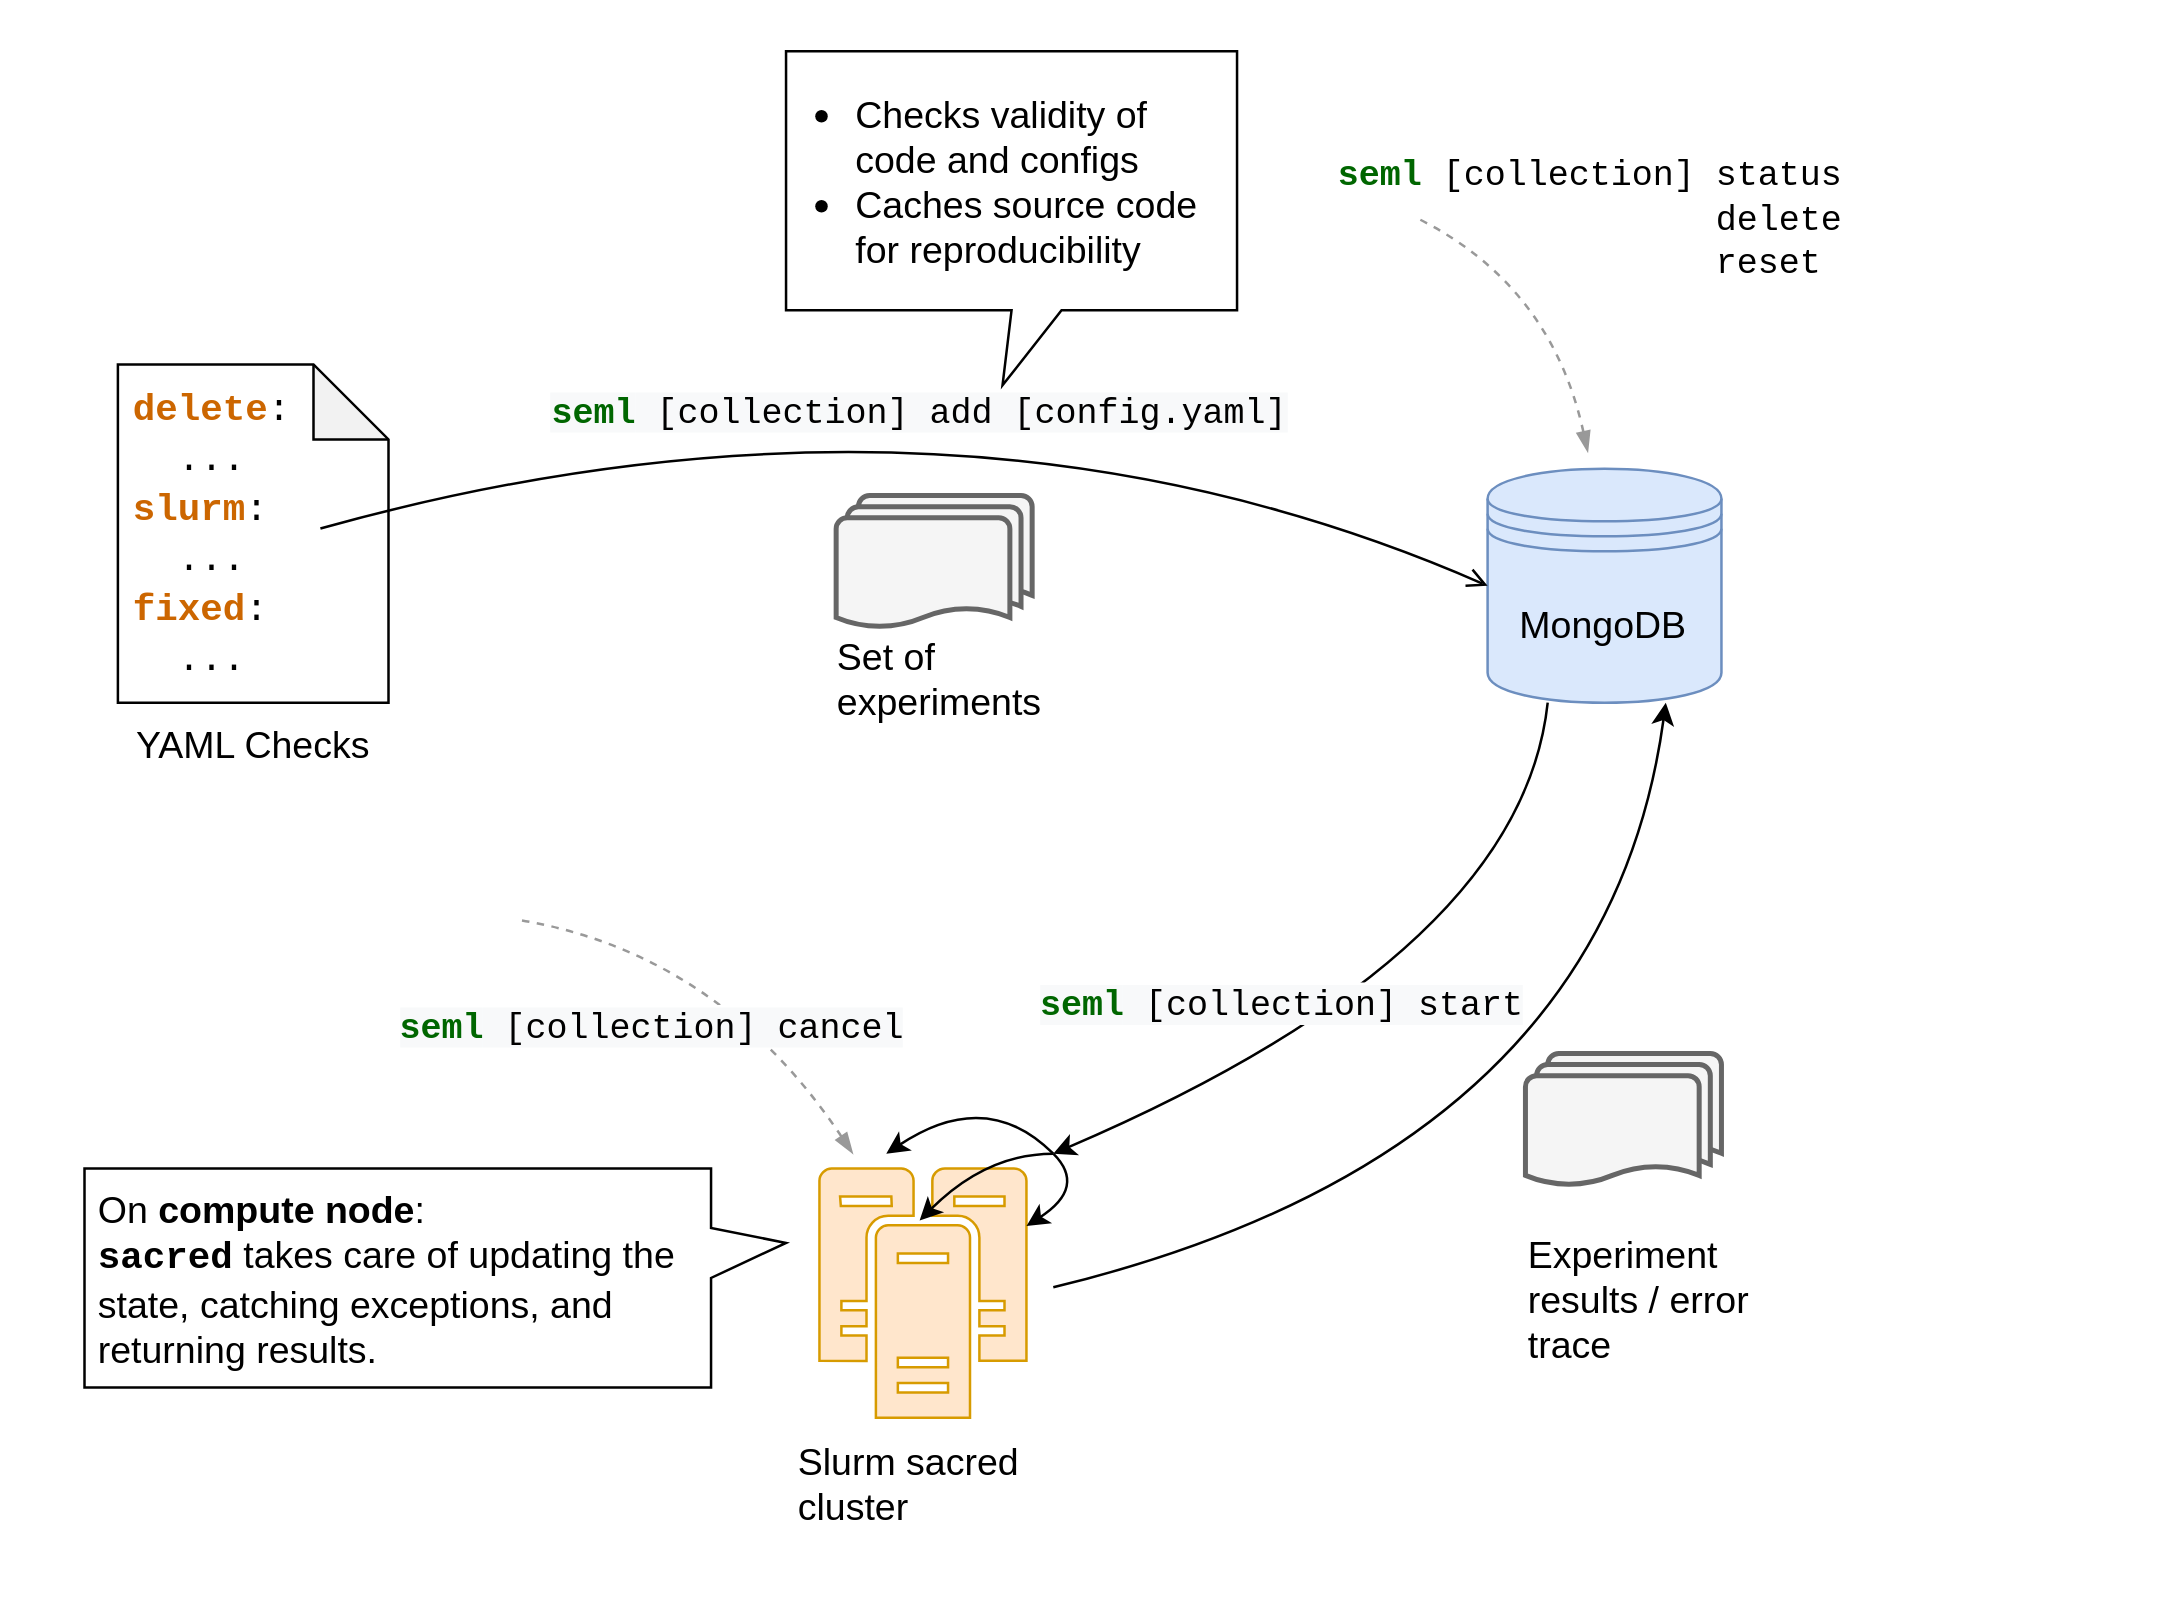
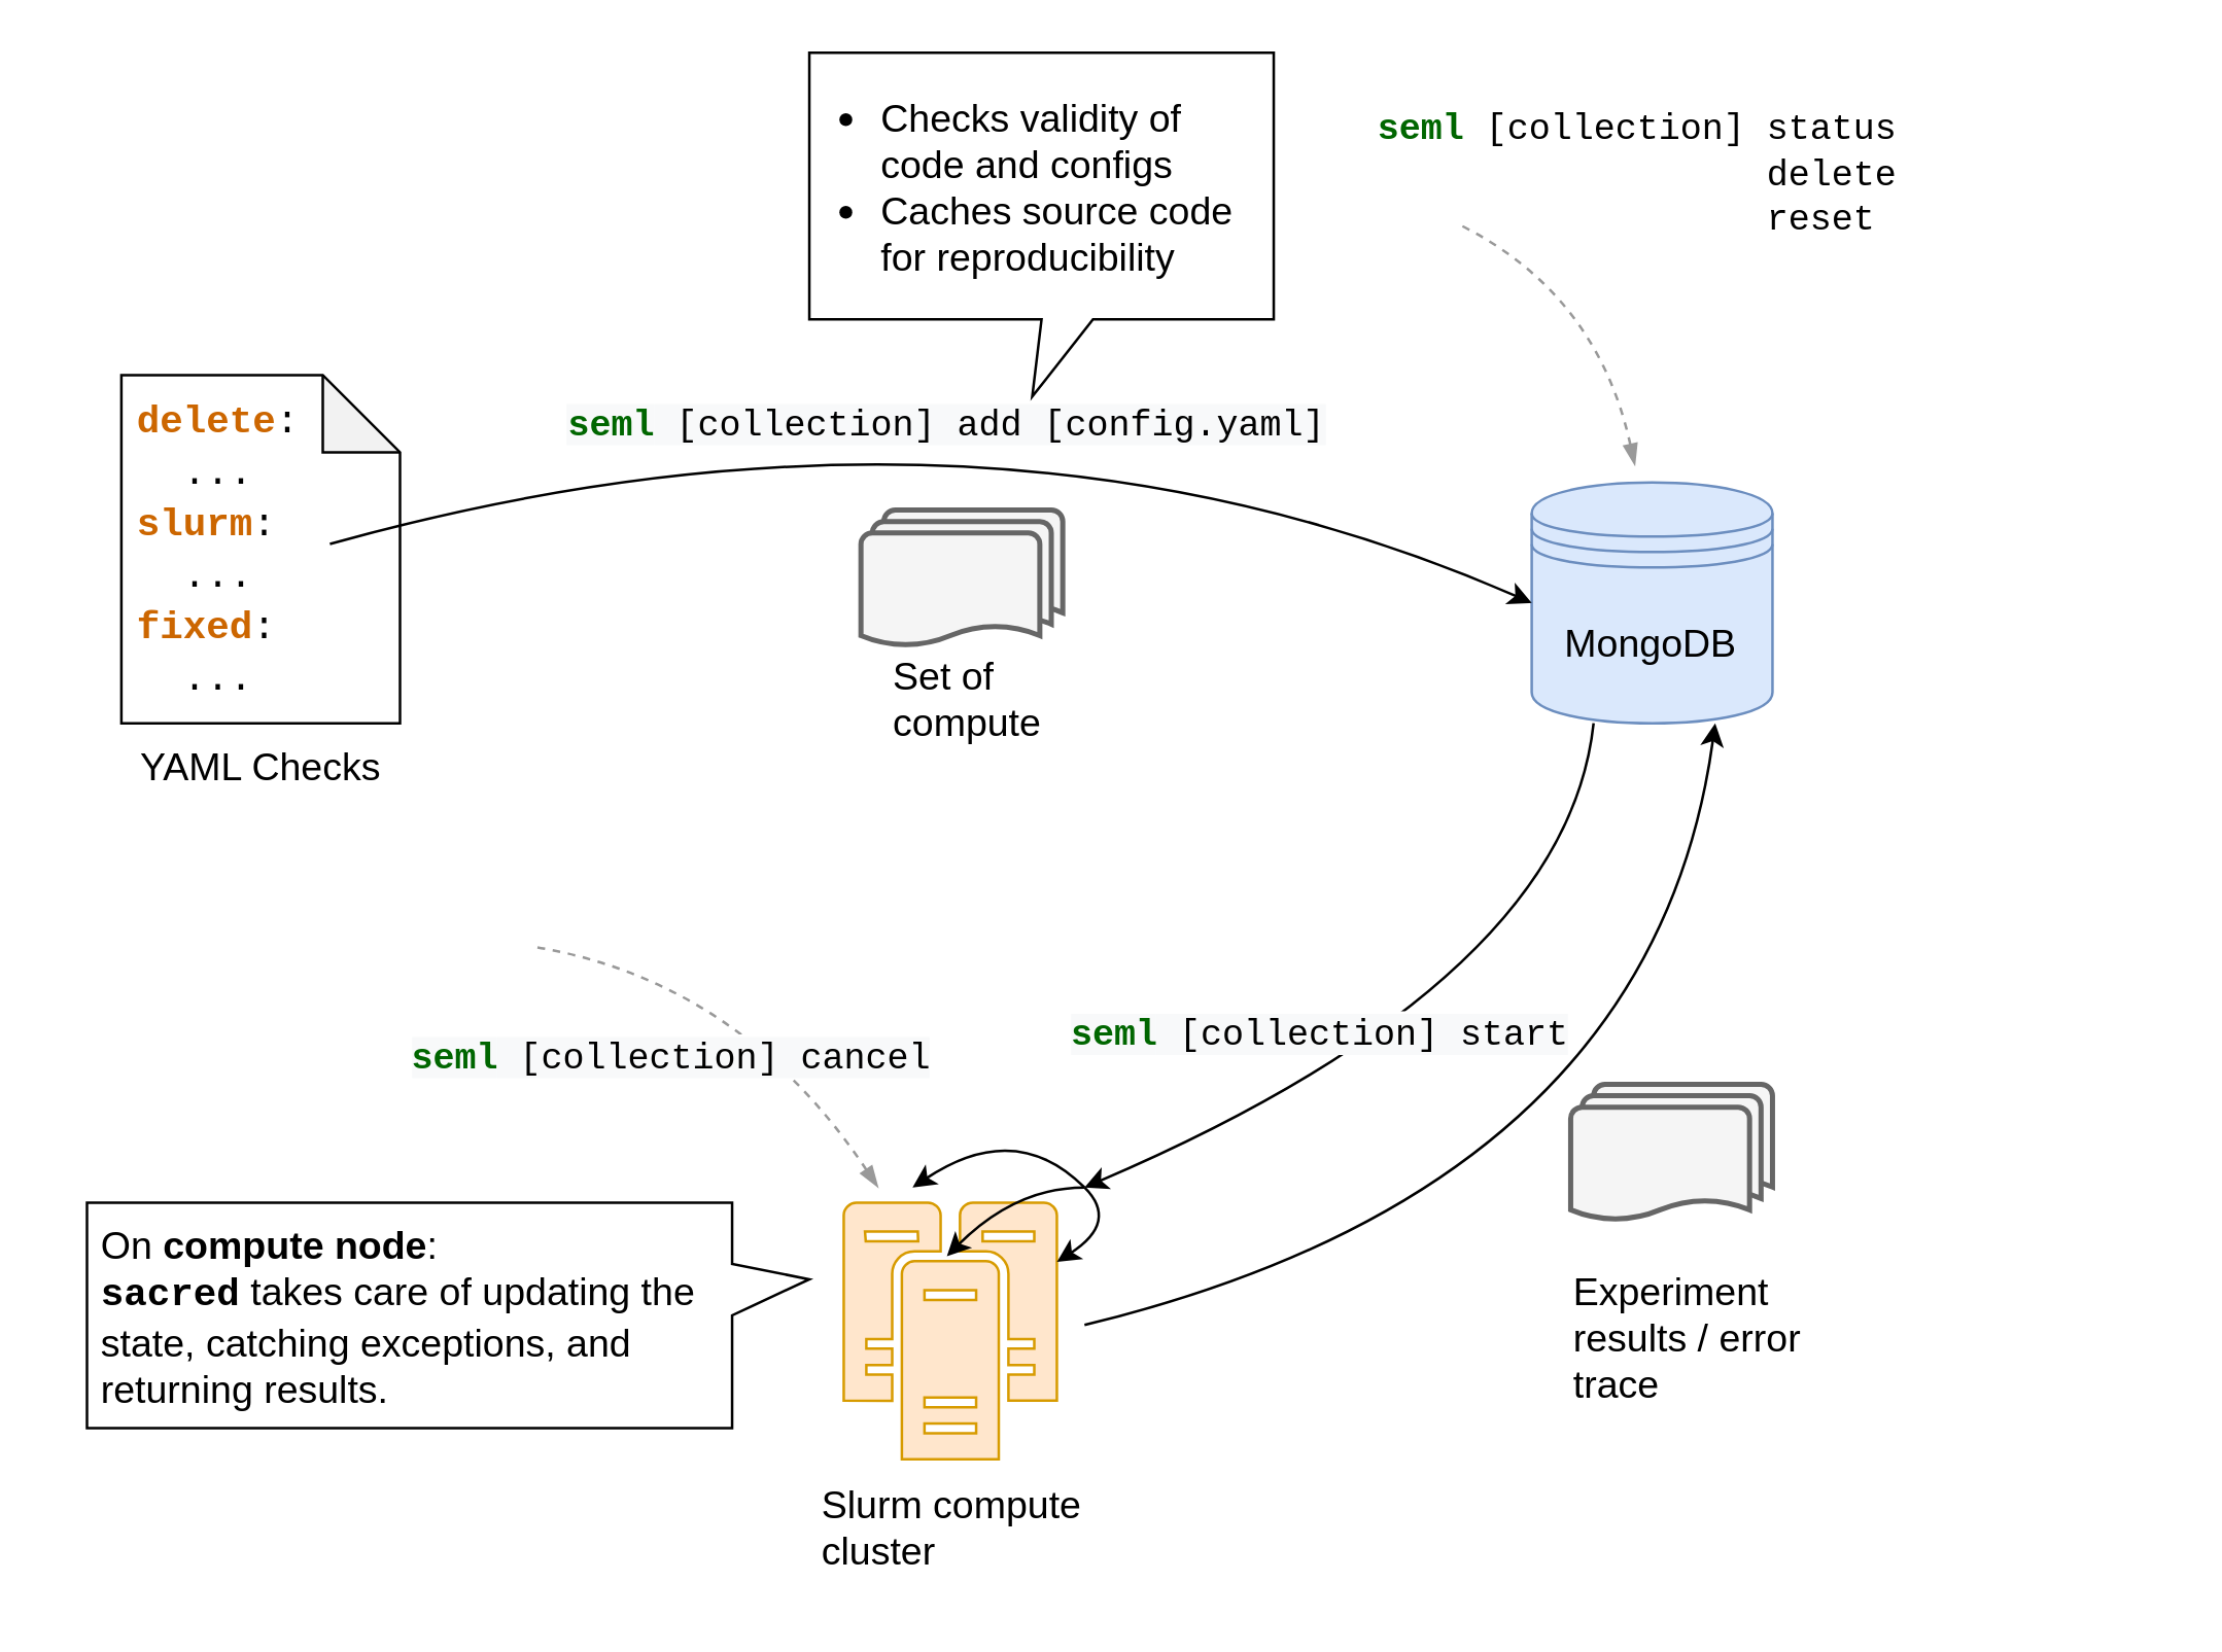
- <mxCell id="24" value="&lt;font style=&quot;font-size: 14px&quot;&gt;&lt;b style=&quot;font-family: &amp;#34;courier new&amp;#34;&quot;&gt;&lt;font color=&quot;#006600&quot; style=&quot;font-size: 14px&quot;&gt;seml&lt;/font&gt;&lt;/b&gt;&lt;span style=&quot;font-family: &amp;#34;courier new&amp;#34;&quot;&gt;&amp;nbsp;[collection] status&amp;nbsp;&lt;/span&gt;&lt;span style=&quot;font-family: &amp;#34;courier new&amp;#34;&quot;&gt;&lt;br&gt;&amp;nbsp; &amp;nbsp; &amp;nbsp; &amp;nbsp; &amp;nbsp; &amp;nbsp; &amp;nbsp; &amp;nbsp; &amp;nbsp; delete&amp;nbsp;&lt;br&gt;&amp;nbsp; &amp;nbsp; &amp;nbsp; &amp;nbsp; &amp;nbsp; &amp;nbsp; &amp;nbsp; &amp;nbsp; &amp;nbsp; reset&lt;/span&gt;&lt;/font&gt;" style="rounded=0;whiteSpace=wrap;html=1;align=left;strokeColor=none;fillColor=none;fontSize=13;" parent="2" vertex="1"><mxGeometry x="512.82" y="33.41" width="230.92" height="66.82" as="geometry" /></mxCell>
+ <mxCell id="24" value="&lt;font style=&quot;font-size: 14px&quot;&gt;&lt;b style=&quot;font-family: &amp;#34;courier new&amp;#34;&quot;&gt;&lt;font color=&quot;#006600&quot; style=&quot;font-size: 14px&quot;&gt;seml&lt;/font&gt;&lt;/b&gt;&lt;span style=&quot;font-family: &amp;#34;courier new&amp;#34;&quot;&gt;&amp;nbsp;[collection] status&amp;nbsp;&lt;/span&gt;&lt;span style=&quot;font-family: &amp;#34;courier new&amp;#34;&quot;&gt;&lt;br&gt;&amp;nbsp; &amp;nbsp; &amp;nbsp; &amp;nbsp; &amp;nbsp; &amp;nbsp; &amp;nbsp; &amp;nbsp; &amp;nbsp; delete&amp;nbsp;&lt;br&gt;&amp;nbsp; &amp;nbsp; &amp;nbsp; &amp;nbsp; &amp;nbsp; &amp;nbsp; &amp;nbsp; &amp;nbsp; &amp;nbsp; reset&lt;/span&gt;&lt;/font&gt;" style="rounded=0;whiteSpace=wrap;html=1;align=left;strokeColor=none;fillColor=none;fontSize=13;" parent="2" vertex="1"><mxGeometry x="512.82" y="13.41" width="230.92" height="66.82" as="geometry" /></mxCell>
- <mxCell id="7" value="" style="endArrow=open;html=1;strokeColor=#000000;exitX=0;exitY=0;exitDx=81;exitDy=65.625;exitPerimeter=0;entryX=0;entryY=0.5;entryDx=0;entryDy=0;curved=1;" parent="2" source="5" target="3" edge="1"><mxGeometry relative="1" as="geometry"><mxPoint x="119.599" y="360.802" as="sourcePoint" /><mxPoint x="253.23" y="360.802" as="targetPoint" /><Array as="points"><mxPoint x="360.134" y="120.267" /></Array></mxGeometry></mxCell>
+ <mxCell id="7" value="" style="endArrow=classic;html=1;strokeColor=#000000;exitX=0;exitY=0;exitDx=81;exitDy=65.625;exitPerimeter=0;entryX=0;entryY=0.5;entryDx=0;entryDy=0;curved=1;" parent="2" source="5" target="3" edge="1"><mxGeometry relative="1" as="geometry"><mxPoint x="119.599" y="360.802" as="sourcePoint" /><mxPoint x="253.23" y="360.802" as="targetPoint" /><Array as="points"><mxPoint x="360.134" y="120.267" /></Array></mxGeometry></mxCell>
- <mxCell id="9" value="&lt;div style=&quot;text-align: left ; font-size: 15px&quot;&gt;&lt;font style=&quot;font-size: 15px&quot;&gt;Set of&lt;/font&gt;&lt;/div&gt;&lt;div style=&quot;text-align: left ; font-size: 15px&quot;&gt;&lt;font style=&quot;font-size: 15px&quot;&gt;experiments&lt;/font&gt;&lt;/div&gt;" style="text;html=1;strokeColor=none;fillColor=none;align=center;verticalAlign=middle;whiteSpace=wrap;rounded=0;fontSize=14;" parent="2" vertex="1"><mxGeometry x="281.176" y="221.18" width="146.993" height="58.797" as="geometry" /></mxCell>
+ <mxCell id="9" value="&lt;div style=&quot;text-align: left ; font-size: 15px&quot;&gt;&lt;font style=&quot;font-size: 15px&quot;&gt;Set of&lt;/font&gt;&lt;/div&gt;&lt;div style=&quot;text-align: left ; font-size: 15px&quot;&gt;&lt;font style=&quot;font-size: 15px&quot;&gt;compute&lt;/font&gt;&lt;/div&gt;" style="text;html=1;strokeColor=none;fillColor=none;align=center;verticalAlign=middle;whiteSpace=wrap;rounded=0;fontSize=14;" parent="2" vertex="1"><mxGeometry x="281.176" y="221.18" width="146.993" height="58.797" as="geometry" /></mxCell>
- <mxCell id="11" value="Slurm sacred cluster" style="text;html=1;strokeColor=none;fillColor=none;align=left;verticalAlign=middle;whiteSpace=wrap;rounded=0;fontSize=15;" parent="2" vertex="1"><mxGeometry x="296.659" y="546.548" width="113.586" height="53.452" as="geometry" /></mxCell>
+ <mxCell id="11" value="Slurm compute cluster" style="text;html=1;strokeColor=none;fillColor=none;align=left;verticalAlign=middle;whiteSpace=wrap;rounded=0;fontSize=15;" parent="2" vertex="1"><mxGeometry x="296.659" y="546.548" width="113.586" height="53.452" as="geometry" /></mxCell>
